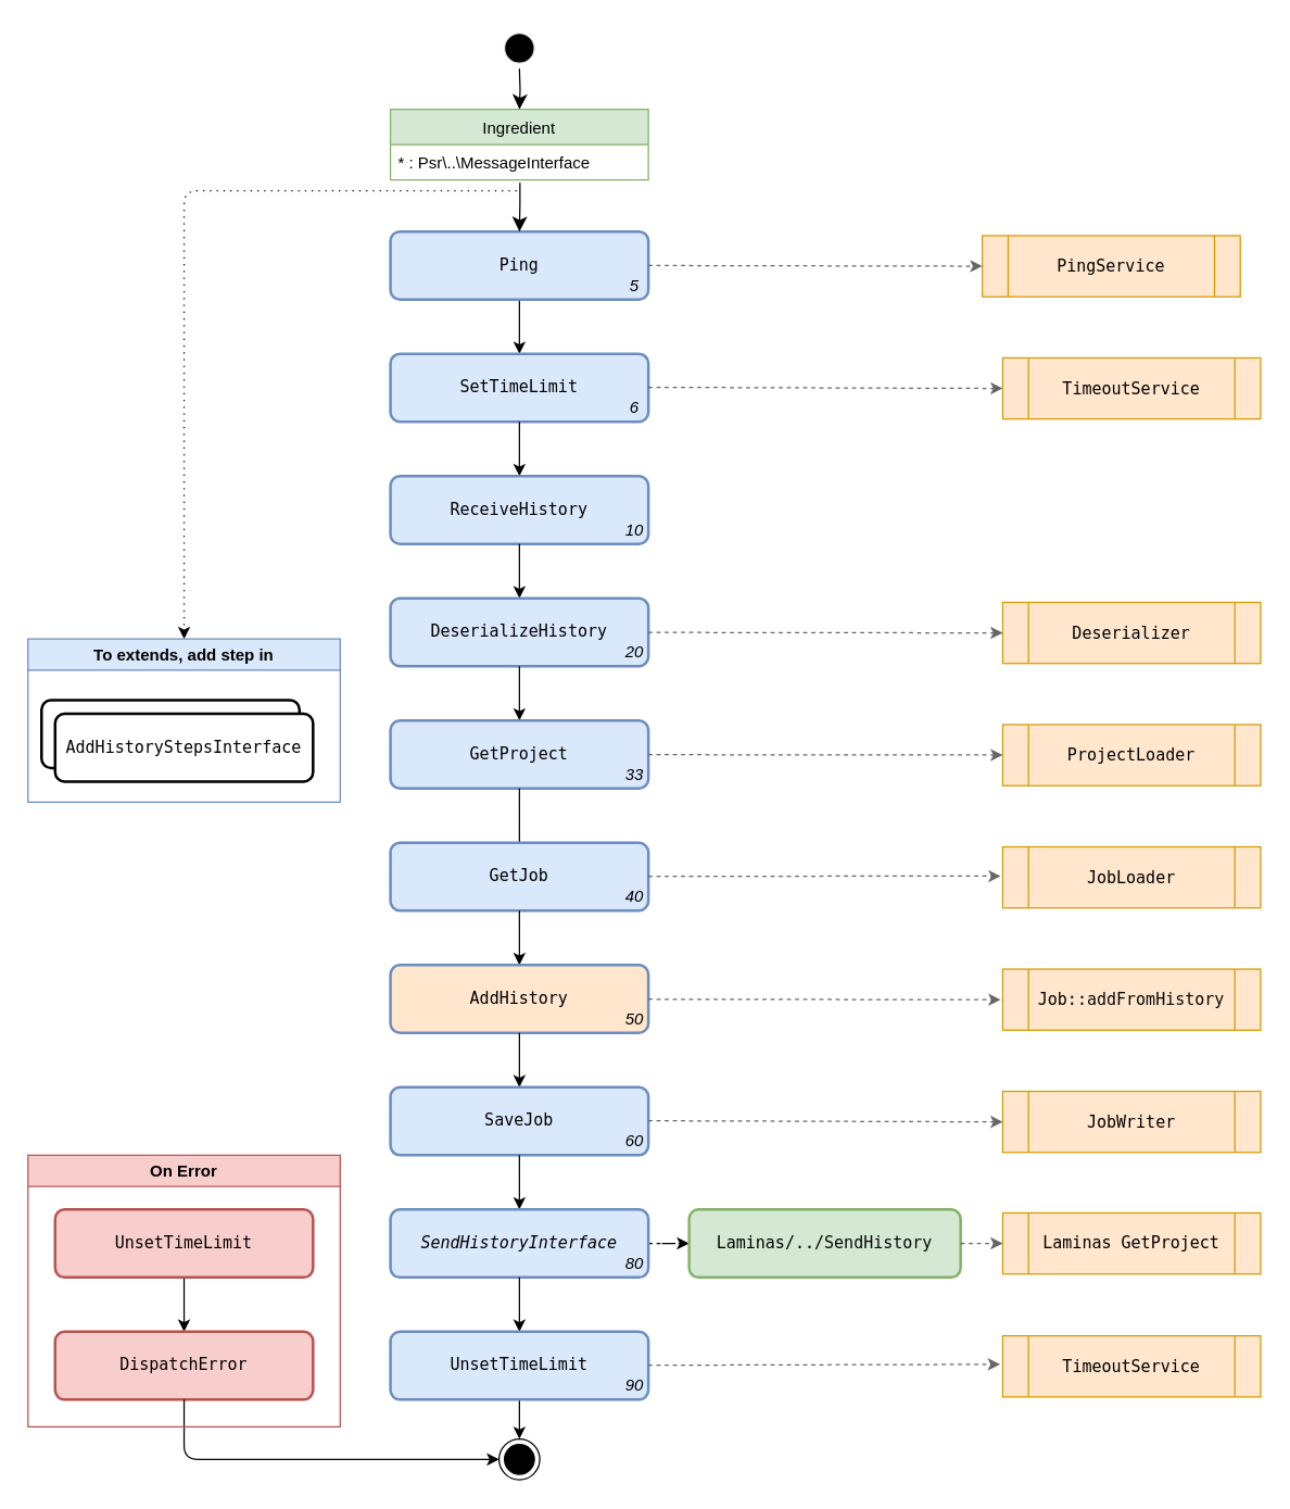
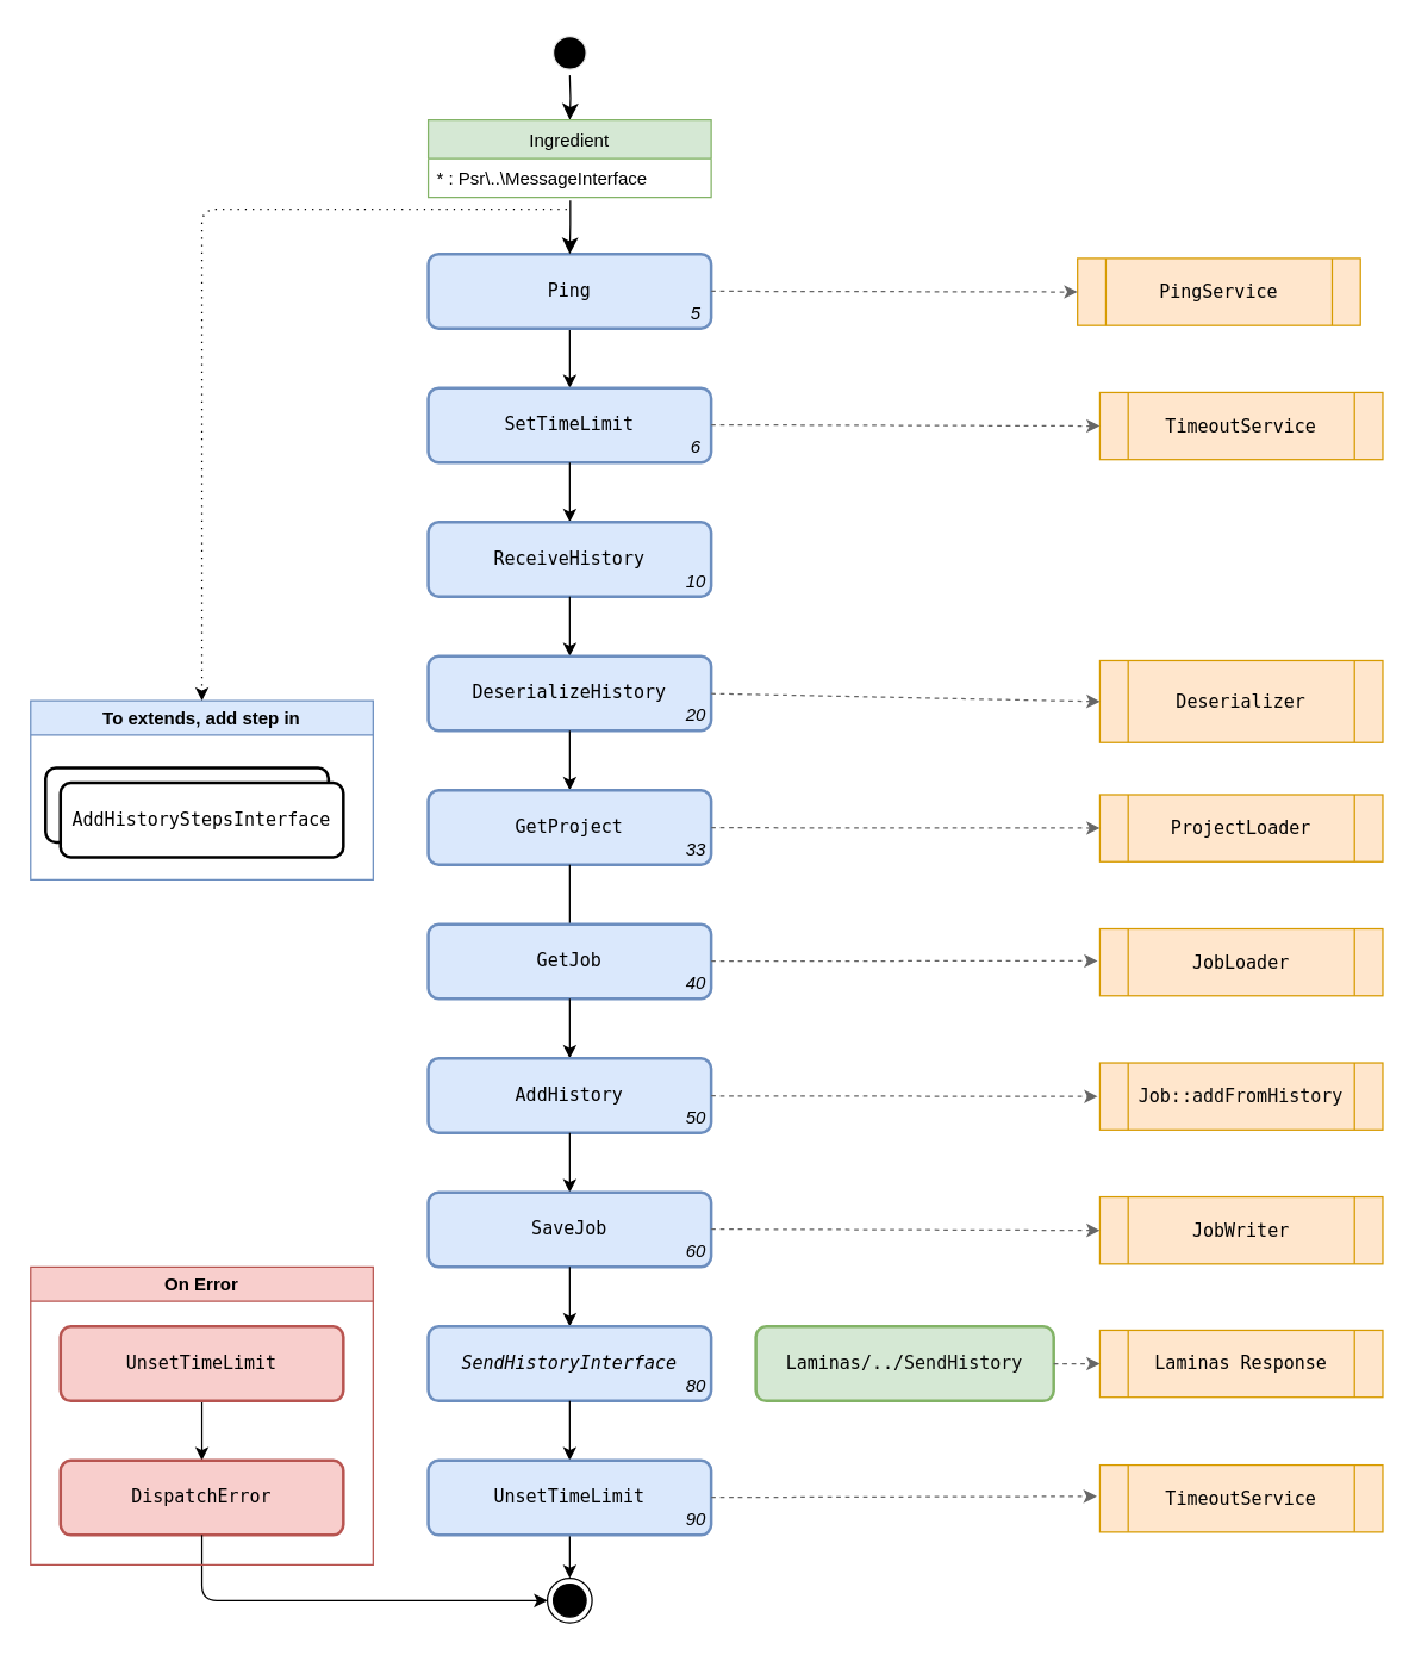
- <mxCell id="51" value="&lt;div style=&quot;color: rgb(8, 8, 8);&quot;&gt;&lt;pre style=&quot;font-family: &amp;quot;JetBrains Mono&amp;quot;, monospace;&quot;&gt;&lt;div style=&quot;&quot;&gt;&lt;pre style=&quot;font-family: &amp;quot;JetBrains Mono&amp;quot;, monospace;&quot;&gt;&lt;span style=&quot;color: rgb(0, 0, 0);&quot;&gt;Deserializer&lt;/span&gt;&lt;/pre&gt;&lt;/div&gt;&lt;/pre&gt;&lt;/div&gt;" style="shape=process;whiteSpace=wrap;html=1;backgroundOutline=1;fillColor=#ffe6cc;strokeColor=#d79b00;" parent="1" vertex="1"><mxGeometry x="738" y="443" width="190" height="45" as="geometry" /></mxCell>
+ <mxCell id="51" value="&lt;div style=&quot;color: rgb(8, 8, 8);&quot;&gt;&lt;pre style=&quot;font-family: &amp;quot;JetBrains Mono&amp;quot;, monospace;&quot;&gt;&lt;div style=&quot;&quot;&gt;&lt;pre style=&quot;font-family: &amp;quot;JetBrains Mono&amp;quot;, monospace;&quot;&gt;&lt;span style=&quot;color: rgb(0, 0, 0);&quot;&gt;Deserializer&lt;/span&gt;&lt;/pre&gt;&lt;/div&gt;&lt;/pre&gt;&lt;/div&gt;" style="shape=process;whiteSpace=wrap;html=1;backgroundOutline=1;fillColor=#ffe6cc;strokeColor=#d79b00;" parent="1" vertex="1"><mxGeometry x="738" y="443" width="190" height="55" as="geometry" /></mxCell>
- <mxCell id="19" value="&lt;div style=&quot;color: rgb(8, 8, 8);&quot;&gt;&lt;pre style=&quot;font-family: &amp;quot;JetBrains Mono&amp;quot;, monospace;&quot;&gt;&lt;pre style=&quot;font-family: &amp;quot;JetBrains Mono&amp;quot;, monospace;&quot;&gt;&lt;pre style=&quot;font-family: &amp;quot;JetBrains Mono&amp;quot;, monospace;&quot;&gt;&lt;div style=&quot;&quot;&gt;&lt;pre style=&quot;font-family: &amp;quot;JetBrains Mono&amp;quot;, monospace;&quot;&gt;&lt;span style=&quot;color: rgb(0, 0, 0);&quot;&gt;AddHistory&lt;/span&gt;&lt;/pre&gt;&lt;/div&gt;&lt;/pre&gt;&lt;/pre&gt;&lt;/pre&gt;&lt;/div&gt;" style="rounded=1;whiteSpace=wrap;html=1;absoluteArcSize=1;arcSize=14;strokeWidth=2;fillColor=#ffe6cc;strokeColor=#6c8ebf;" parent="1" vertex="1"><mxGeometry x="287" y="710" width="190" height="50" as="geometry" /></mxCell>
+ <mxCell id="19" value="&lt;div style=&quot;color: rgb(8, 8, 8);&quot;&gt;&lt;pre style=&quot;font-family: &amp;quot;JetBrains Mono&amp;quot;, monospace;&quot;&gt;&lt;pre style=&quot;font-family: &amp;quot;JetBrains Mono&amp;quot;, monospace;&quot;&gt;&lt;pre style=&quot;font-family: &amp;quot;JetBrains Mono&amp;quot;, monospace;&quot;&gt;&lt;div style=&quot;&quot;&gt;&lt;pre style=&quot;font-family: &amp;quot;JetBrains Mono&amp;quot;, monospace;&quot;&gt;&lt;span style=&quot;color: rgb(0, 0, 0);&quot;&gt;AddHistory&lt;/span&gt;&lt;/pre&gt;&lt;/div&gt;&lt;/pre&gt;&lt;/pre&gt;&lt;/pre&gt;&lt;/div&gt;" style="rounded=1;whiteSpace=wrap;html=1;absoluteArcSize=1;arcSize=14;strokeWidth=2;fillColor=#dae8fc;strokeColor=#6c8ebf;" parent="1" vertex="1"><mxGeometry x="287" y="710" width="190" height="50" as="geometry" /></mxCell>
- <mxCell id="23" value="" style="edgeStyle=orthogonalEdgeStyle;rounded=0;orthogonalLoop=1;jettySize=auto;html=1;strokeColor=#000000;endArrow=classic;endFill=1;dashed=1;" parent="1" source="24" target="47" edge="1"><mxGeometry relative="1" as="geometry" /></mxCell>
- <mxCell id="65" value="&lt;div style=&quot;color: rgb(8, 8, 8);&quot;&gt;&lt;pre style=&quot;font-family: &amp;quot;JetBrains Mono&amp;quot;, monospace;&quot;&gt;&lt;pre style=&quot;font-family: &amp;quot;JetBrains Mono&amp;quot;, monospace;&quot;&gt;&lt;pre style=&quot;font-family: &amp;quot;JetBrains Mono&amp;quot;, monospace;&quot;&gt;&lt;pre style=&quot;font-family: &amp;quot;JetBrains Mono&amp;quot;, monospace;&quot;&gt;&lt;div style=&quot;&quot;&gt;&lt;pre style=&quot;font-family: &amp;quot;JetBrains Mono&amp;quot;, monospace;&quot;&gt;&lt;span style=&quot;color: rgb(0, 0, 0);&quot;&gt;Laminas GetProject&lt;/span&gt;&lt;/pre&gt;&lt;/div&gt;&lt;/pre&gt;&lt;/pre&gt;&lt;/pre&gt;&lt;/pre&gt;&lt;/div&gt;" style="shape=process;whiteSpace=wrap;html=1;backgroundOutline=1;fillColor=#ffe6cc;strokeColor=#d79b00;" parent="1" vertex="1"><mxGeometry x="738" y="892.5" width="190" height="45" as="geometry" /></mxCell>
+ <mxCell id="65" value="&lt;div style=&quot;color: rgb(8, 8, 8);&quot;&gt;&lt;pre style=&quot;font-family: &amp;quot;JetBrains Mono&amp;quot;, monospace;&quot;&gt;&lt;pre style=&quot;font-family: &amp;quot;JetBrains Mono&amp;quot;, monospace;&quot;&gt;&lt;pre style=&quot;font-family: &amp;quot;JetBrains Mono&amp;quot;, monospace;&quot;&gt;&lt;pre style=&quot;font-family: &amp;quot;JetBrains Mono&amp;quot;, monospace;&quot;&gt;&lt;div style=&quot;&quot;&gt;&lt;pre style=&quot;font-family: &amp;quot;JetBrains Mono&amp;quot;, monospace;&quot;&gt;&lt;span style=&quot;color: rgb(0, 0, 0);&quot;&gt;Laminas Response&lt;/span&gt;&lt;/pre&gt;&lt;/div&gt;&lt;/pre&gt;&lt;/pre&gt;&lt;/pre&gt;&lt;/pre&gt;&lt;/div&gt;" style="shape=process;whiteSpace=wrap;html=1;backgroundOutline=1;fillColor=#ffe6cc;strokeColor=#d79b00;" parent="1" vertex="1"><mxGeometry x="738" y="892.5" width="190" height="45" as="geometry" /></mxCell>
